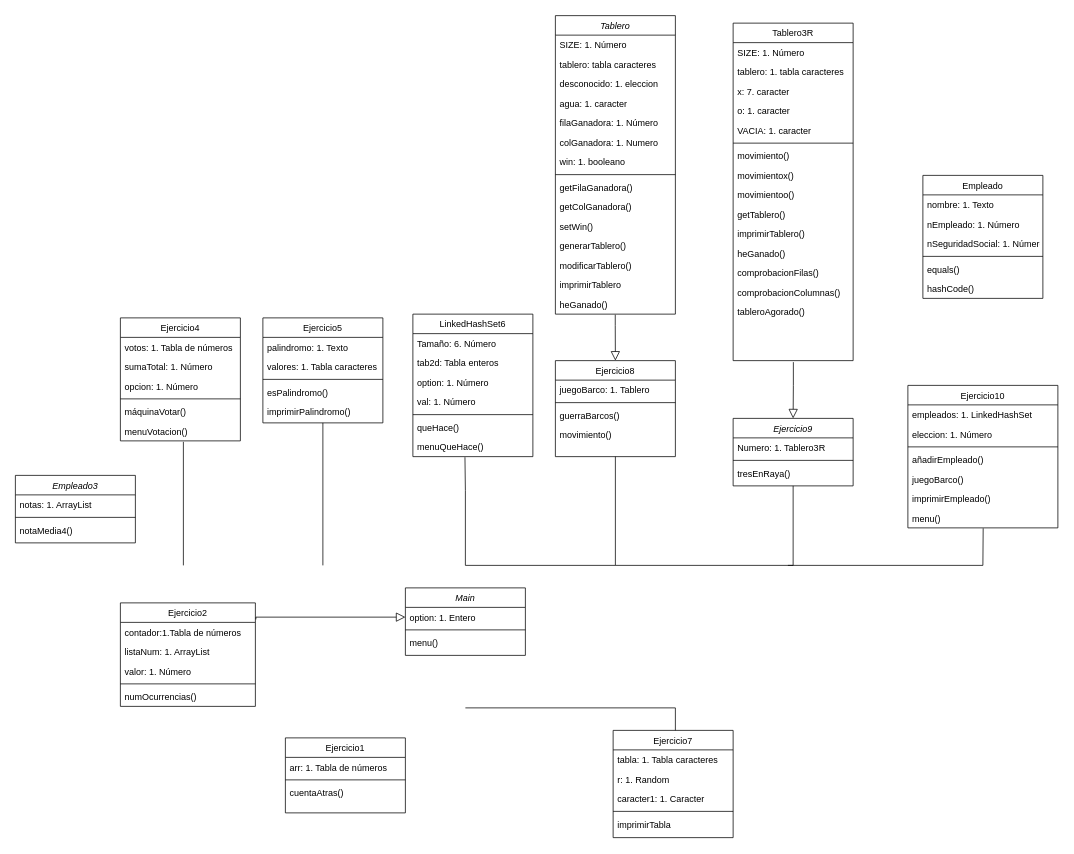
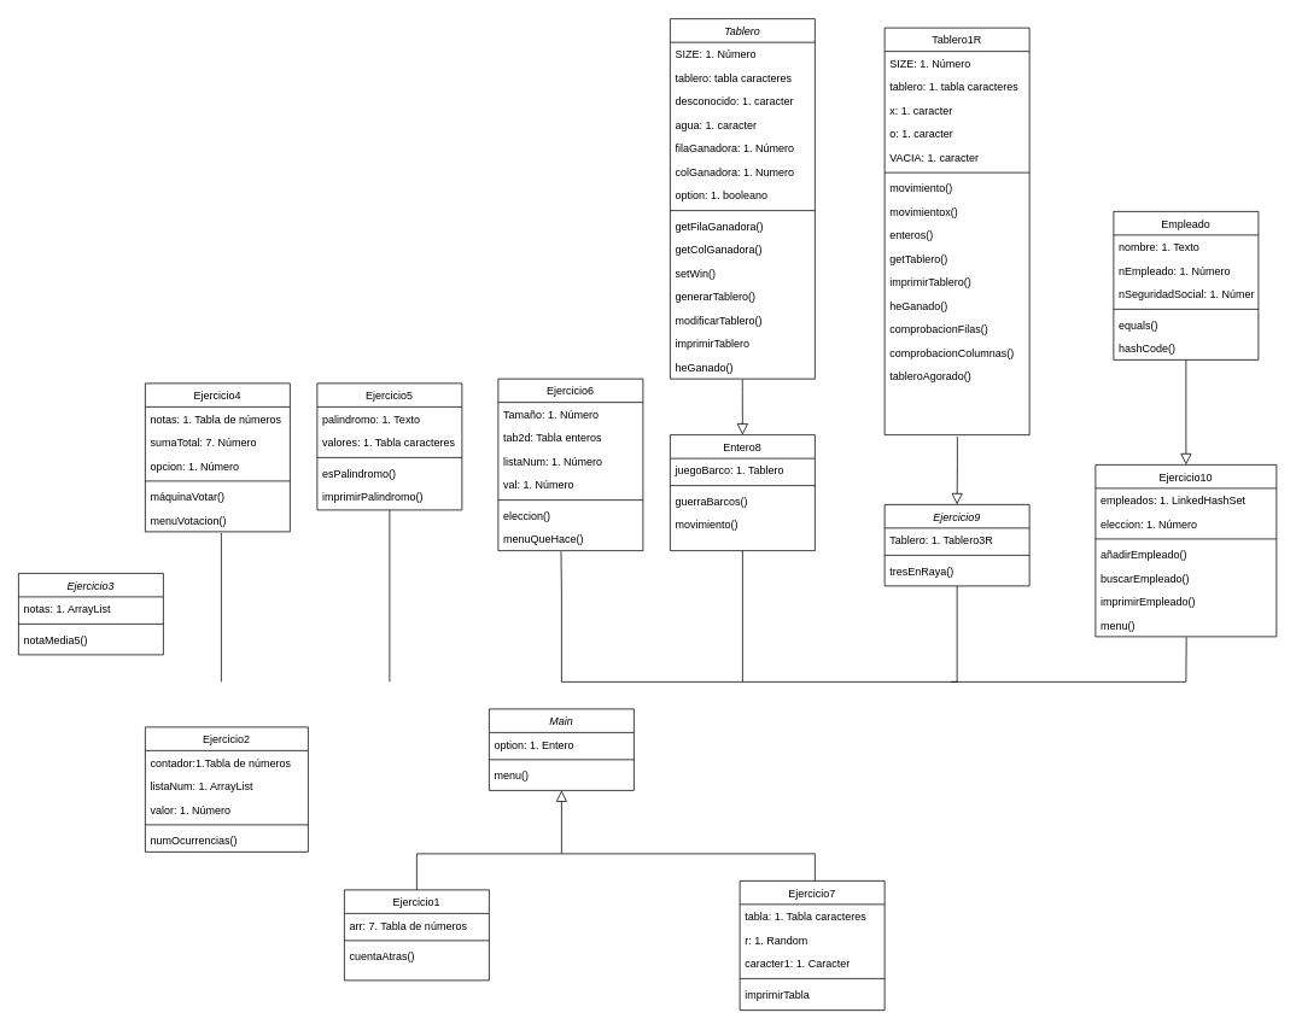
- <mxCell id="65" value="Tablero3R" style="swimlane;fontStyle=0;align=center;verticalAlign=top;childLayout=stackLayout;horizontal=1;startSize=26;horizontalStack=0;resizeParent=1;resizeLast=0;collapsible=1;marginBottom=0;rounded=0;shadow=0;strokeWidth=1;" vertex="1" parent="1"><mxGeometry x="977" y="30" width="160" height="450" as="geometry"><mxRectangle x="550" y="140" width="160" height="26" as="alternateBounds" /></mxGeometry></mxCell>
+ <mxCell id="65" value="Tablero1R" style="swimlane;fontStyle=0;align=center;verticalAlign=top;childLayout=stackLayout;horizontal=1;startSize=26;horizontalStack=0;resizeParent=1;resizeLast=0;collapsible=1;marginBottom=0;rounded=0;shadow=0;strokeWidth=1;" vertex="1" parent="1"><mxGeometry x="977" y="30" width="160" height="450" as="geometry"><mxRectangle x="550" y="140" width="160" height="26" as="alternateBounds" /></mxGeometry></mxCell>
- <mxCell id="86" value="desconocido: 1. eleccion" style="text;align=left;verticalAlign=top;spacingLeft=4;spacingRight=4;overflow=hidden;rotatable=0;points=[[0,0.5],[1,0.5]];portConstraint=eastwest;" vertex="1" parent="83"><mxGeometry y="78" width="160" height="26" as="geometry" /></mxCell>
+ <mxCell id="86" value="desconocido: 1. caracter" style="text;align=left;verticalAlign=top;spacingLeft=4;spacingRight=4;overflow=hidden;rotatable=0;points=[[0,0.5],[1,0.5]];portConstraint=eastwest;" vertex="1" parent="83"><mxGeometry y="78" width="160" height="26" as="geometry" /></mxCell>
- <mxCell id="68" value="x: 7. caracter" style="text;align=left;verticalAlign=top;spacingLeft=4;spacingRight=4;overflow=hidden;rotatable=0;points=[[0,0.5],[1,0.5]];portConstraint=eastwest;rounded=0;shadow=0;html=0;" vertex="1" parent="65"><mxGeometry y="78" width="160" height="26" as="geometry" /></mxCell>
+ <mxCell id="68" value="x: 1. caracter" style="text;align=left;verticalAlign=top;spacingLeft=4;spacingRight=4;overflow=hidden;rotatable=0;points=[[0,0.5],[1,0.5]];portConstraint=eastwest;rounded=0;shadow=0;html=0;" vertex="1" parent="65"><mxGeometry y="78" width="160" height="26" as="geometry" /></mxCell>
- <mxCell id="90" value="win: 1. booleano" style="text;align=left;verticalAlign=top;spacingLeft=4;spacingRight=4;overflow=hidden;rotatable=0;points=[[0,0.5],[1,0.5]];portConstraint=eastwest;" vertex="1" parent="83"><mxGeometry y="182" width="160" height="26" as="geometry" /></mxCell>
+ <mxCell id="90" value="option: 1. booleano" style="text;align=left;verticalAlign=top;spacingLeft=4;spacingRight=4;overflow=hidden;rotatable=0;points=[[0,0.5],[1,0.5]];portConstraint=eastwest;" vertex="1" parent="83"><mxGeometry y="182" width="160" height="26" as="geometry" /></mxCell>
- <mxCell id="74" value="movimientoo()" style="text;align=left;verticalAlign=top;spacingLeft=4;spacingRight=4;overflow=hidden;rotatable=0;points=[[0,0.5],[1,0.5]];portConstraint=eastwest;" vertex="1" parent="65"><mxGeometry y="216" width="160" height="26" as="geometry" /></mxCell>
+ <mxCell id="74" value="enteros()" style="text;align=left;verticalAlign=top;spacingLeft=4;spacingRight=4;overflow=hidden;rotatable=0;points=[[0,0.5],[1,0.5]];portConstraint=eastwest;" vertex="1" parent="65"><mxGeometry y="216" width="160" height="26" as="geometry" /></mxCell>
- <mxCell id="33" value="LinkedHashSet6" style="swimlane;fontStyle=0;align=center;verticalAlign=top;childLayout=stackLayout;horizontal=1;startSize=26;horizontalStack=0;resizeParent=1;resizeLast=0;collapsible=1;marginBottom=0;rounded=0;shadow=0;strokeWidth=1;" vertex="1" parent="1"><mxGeometry x="550" y="418" width="160" height="190" as="geometry"><mxRectangle x="130" y="380" width="160" height="26" as="alternateBounds" /></mxGeometry></mxCell>
+ <mxCell id="33" value="Ejercicio6" style="swimlane;fontStyle=0;align=center;verticalAlign=top;childLayout=stackLayout;horizontal=1;startSize=26;horizontalStack=0;resizeParent=1;resizeLast=0;collapsible=1;marginBottom=0;rounded=0;shadow=0;strokeWidth=1;" vertex="1" parent="1"><mxGeometry x="550" y="418" width="160" height="190" as="geometry"><mxRectangle x="130" y="380" width="160" height="26" as="alternateBounds" /></mxGeometry></mxCell>
+ <mxCell id="108" value="" style="endArrow=block;endSize=10;endFill=0;shadow=0;strokeWidth=1;rounded=0;edgeStyle=elbowEdgeStyle;elbow=vertical;entryX=0.5;entryY=0;entryDx=0;entryDy=0;exitX=0.5;exitY=1;exitDx=0;exitDy=0;" edge="1" parent="1" source="99" target="57"><mxGeometry width="160" relative="1" as="geometry"><mxPoint x="1310" y="403" as="sourcePoint" /><mxPoint x="830" y="490" as="targetPoint" /><Array as="points"><mxPoint x="1320" y="463" /><mxPoint x="1040" y="603" /><mxPoint x="820" y="443" /><mxPoint x="770" y="638" /><mxPoint x="970" y="738" /></Array></mxGeometry></mxCell>
- <mxCell id="34" value="Tamaño: 6. Número" style="text;align=left;verticalAlign=top;spacingLeft=4;spacingRight=4;overflow=hidden;rotatable=0;points=[[0,0.5],[1,0.5]];portConstraint=eastwest;" vertex="1" parent="33"><mxGeometry y="26" width="160" height="26" as="geometry" /></mxCell>
+ <mxCell id="34" value="Tamaño: 1. Número" style="text;align=left;verticalAlign=top;spacingLeft=4;spacingRight=4;overflow=hidden;rotatable=0;points=[[0,0.5],[1,0.5]];portConstraint=eastwest;" vertex="1" parent="33"><mxGeometry y="26" width="160" height="26" as="geometry" /></mxCell>
- <mxCell id="21" value="votos: 1. Tabla de números" style="text;align=left;verticalAlign=top;spacingLeft=4;spacingRight=4;overflow=hidden;rotatable=0;points=[[0,0.5],[1,0.5]];portConstraint=eastwest;" vertex="1" parent="20"><mxGeometry y="26" width="160" height="26" as="geometry" /></mxCell>
+ <mxCell id="21" value="notas: 1. Tabla de números" style="text;align=left;verticalAlign=top;spacingLeft=4;spacingRight=4;overflow=hidden;rotatable=0;points=[[0,0.5],[1,0.5]];portConstraint=eastwest;" vertex="1" parent="20"><mxGeometry y="26" width="160" height="26" as="geometry" /></mxCell>
- <mxCell id="22" value="sumaTotal: 1. Número" style="text;align=left;verticalAlign=top;spacingLeft=4;spacingRight=4;overflow=hidden;rotatable=0;points=[[0,0.5],[1,0.5]];portConstraint=eastwest;rounded=0;shadow=0;html=0;" vertex="1" parent="20"><mxGeometry y="52" width="160" height="26" as="geometry" /></mxCell>
+ <mxCell id="22" value="sumaTotal: 7. Número" style="text;align=left;verticalAlign=top;spacingLeft=4;spacingRight=4;overflow=hidden;rotatable=0;points=[[0,0.5],[1,0.5]];portConstraint=eastwest;rounded=0;shadow=0;html=0;" vertex="1" parent="20"><mxGeometry y="52" width="160" height="26" as="geometry" /></mxCell>
- <mxCell id="48" value="Ejercicio8" style="swimlane;fontStyle=0;align=center;verticalAlign=top;childLayout=stackLayout;horizontal=1;startSize=26;horizontalStack=0;resizeParent=1;resizeLast=0;collapsible=1;marginBottom=0;rounded=0;shadow=0;strokeWidth=1;" vertex="1" parent="1"><mxGeometry x="740" y="480" width="160" height="128" as="geometry"><mxRectangle x="550" y="140" width="160" height="26" as="alternateBounds" /></mxGeometry></mxCell>
+ <mxCell id="48" value="Entero8" style="swimlane;fontStyle=0;align=center;verticalAlign=top;childLayout=stackLayout;horizontal=1;startSize=26;horizontalStack=0;resizeParent=1;resizeLast=0;collapsible=1;marginBottom=0;rounded=0;shadow=0;strokeWidth=1;" vertex="1" parent="1"><mxGeometry x="740" y="480" width="160" height="128" as="geometry"><mxRectangle x="550" y="140" width="160" height="26" as="alternateBounds" /></mxGeometry></mxCell>
- <mxCell id="36" value="option: 1. Número" style="text;align=left;verticalAlign=top;spacingLeft=4;spacingRight=4;overflow=hidden;rotatable=0;points=[[0,0.5],[1,0.5]];portConstraint=eastwest;rounded=0;shadow=0;html=0;" vertex="1" parent="33"><mxGeometry y="78" width="160" height="26" as="geometry" /></mxCell>
+ <mxCell id="36" value="listaNum: 1. Número" style="text;align=left;verticalAlign=top;spacingLeft=4;spacingRight=4;overflow=hidden;rotatable=0;points=[[0,0.5],[1,0.5]];portConstraint=eastwest;rounded=0;shadow=0;html=0;" vertex="1" parent="33"><mxGeometry y="78" width="160" height="26" as="geometry" /></mxCell>
- <mxCell id="39" value="queHace()" style="text;align=left;verticalAlign=top;spacingLeft=4;spacingRight=4;overflow=hidden;rotatable=0;points=[[0,0.5],[1,0.5]];portConstraint=eastwest;" vertex="1" parent="33"><mxGeometry y="138" width="160" height="26" as="geometry" /></mxCell>
+ <mxCell id="39" value="eleccion()" style="text;align=left;verticalAlign=top;spacingLeft=4;spacingRight=4;overflow=hidden;rotatable=0;points=[[0,0.5],[1,0.5]];portConstraint=eastwest;" vertex="1" parent="33"><mxGeometry y="138" width="160" height="26" as="geometry" /></mxCell>
- <mxCell id="54" value="Numero: 1. Tablero3R" style="text;align=left;verticalAlign=top;spacingLeft=4;spacingRight=4;overflow=hidden;rotatable=0;points=[[0,0.5],[1,0.5]];portConstraint=eastwest;" vertex="1" parent="53"><mxGeometry y="26" width="160" height="26" as="geometry" /></mxCell>
+ <mxCell id="54" value="Tablero: 1. Tablero3R" style="text;align=left;verticalAlign=top;spacingLeft=4;spacingRight=4;overflow=hidden;rotatable=0;points=[[0,0.5],[1,0.5]];portConstraint=eastwest;" vertex="1" parent="53"><mxGeometry y="26" width="160" height="26" as="geometry" /></mxCell>
- <mxCell id="62" value="juegoBarco()" style="text;align=left;verticalAlign=top;spacingLeft=4;spacingRight=4;overflow=hidden;rotatable=0;points=[[0,0.5],[1,0.5]];portConstraint=eastwest;" vertex="1" parent="57"><mxGeometry y="112" width="200" height="26" as="geometry" /></mxCell>
+ <mxCell id="62" value="buscarEmpleado()" style="text;align=left;verticalAlign=top;spacingLeft=4;spacingRight=4;overflow=hidden;rotatable=0;points=[[0,0.5],[1,0.5]];portConstraint=eastwest;" vertex="1" parent="57"><mxGeometry y="112" width="200" height="26" as="geometry" /></mxCell>
- <mxCell id="16" value="Empleado3" style="swimlane;fontStyle=2;align=center;verticalAlign=top;childLayout=stackLayout;horizontal=1;startSize=26;horizontalStack=0;resizeParent=1;resizeLast=0;collapsible=1;marginBottom=0;rounded=0;shadow=0;strokeWidth=1;" vertex="1" parent="1"><mxGeometry x="20" y="633" width="160" height="90" as="geometry"><mxRectangle x="230" y="140" width="160" height="26" as="alternateBounds" /></mxGeometry></mxCell>
+ <mxCell id="16" value="Ejercicio3" style="swimlane;fontStyle=2;align=center;verticalAlign=top;childLayout=stackLayout;horizontal=1;startSize=26;horizontalStack=0;resizeParent=1;resizeLast=0;collapsible=1;marginBottom=0;rounded=0;shadow=0;strokeWidth=1;" vertex="1" parent="1"><mxGeometry x="20" y="633" width="160" height="90" as="geometry"><mxRectangle x="230" y="140" width="160" height="26" as="alternateBounds" /></mxGeometry></mxCell>
- <mxCell id="19" value="notaMedia4()" style="text;align=left;verticalAlign=top;spacingLeft=4;spacingRight=4;overflow=hidden;rotatable=0;points=[[0,0.5],[1,0.5]];portConstraint=eastwest;" vertex="1" parent="16"><mxGeometry y="60" width="160" height="26" as="geometry" /></mxCell>
+ <mxCell id="19" value="notaMedia5()" style="text;align=left;verticalAlign=top;spacingLeft=4;spacingRight=4;overflow=hidden;rotatable=0;points=[[0,0.5],[1,0.5]];portConstraint=eastwest;" vertex="1" parent="16"><mxGeometry y="60" width="160" height="26" as="geometry" /></mxCell>
- <mxCell id="109" value="" style="endArrow=block;endSize=10;endFill=0;shadow=0;strokeWidth=1;rounded=0;edgeStyle=elbowEdgeStyle;elbow=vertical;entryX=0;entryY=0.5;entryDx=0;entryDy=0;exitX=1.004;exitY=-0.153;exitDx=0;exitDy=0;exitPerimeter=0;" edge="1" parent="1" source="7" target="3"><mxGeometry width="160" relative="1" as="geometry"><mxPoint x="350" y="893" as="sourcePoint" /><mxPoint x="810" y="963" as="targetPoint" /><Array as="points"><mxPoint x="470" y="822" /><mxPoint x="480" y="833" /><mxPoint x="470" y="843" /><mxPoint x="490" y="933" /><mxPoint x="560" y="823" /><mxPoint x="420" y="828" /><mxPoint x="620" y="928" /></Array></mxGeometry></mxCell>
+ <mxCell id="110" value="" style="endArrow=block;endSize=10;endFill=0;shadow=0;strokeWidth=1;rounded=0;edgeStyle=elbowEdgeStyle;elbow=vertical;entryX=0.5;entryY=1;entryDx=0;entryDy=0;exitX=0.5;exitY=0;exitDx=0;exitDy=0;" edge="1" parent="1" source="12" target="2"><mxGeometry width="160" relative="1" as="geometry"><mxPoint x="340.72" y="944.022" as="sourcePoint" /><mxPoint x="540" y="941" as="targetPoint" /><Array as="points"><mxPoint x="560" y="943" /><mxPoint x="470" y="941" /><mxPoint x="480" y="952" /><mxPoint x="470" y="962" /><mxPoint x="490" y="1052" /><mxPoint x="560" y="942" /><mxPoint x="420" y="947" /><mxPoint x="620" y="1047" /></Array></mxGeometry></mxCell>
- <mxCell id="13" value="arr: 1. Tabla de números" style="text;align=left;verticalAlign=top;spacingLeft=4;spacingRight=4;overflow=hidden;rotatable=0;points=[[0,0.5],[1,0.5]];portConstraint=eastwest;" vertex="1" parent="12"><mxGeometry y="26" width="160" height="26" as="geometry" /></mxCell>
+ <mxCell id="13" value="arr: 7. Tabla de números" style="text;align=left;verticalAlign=top;spacingLeft=4;spacingRight=4;overflow=hidden;rotatable=0;points=[[0,0.5],[1,0.5]];portConstraint=eastwest;" vertex="1" parent="12"><mxGeometry y="26" width="160" height="26" as="geometry" /></mxCell>
